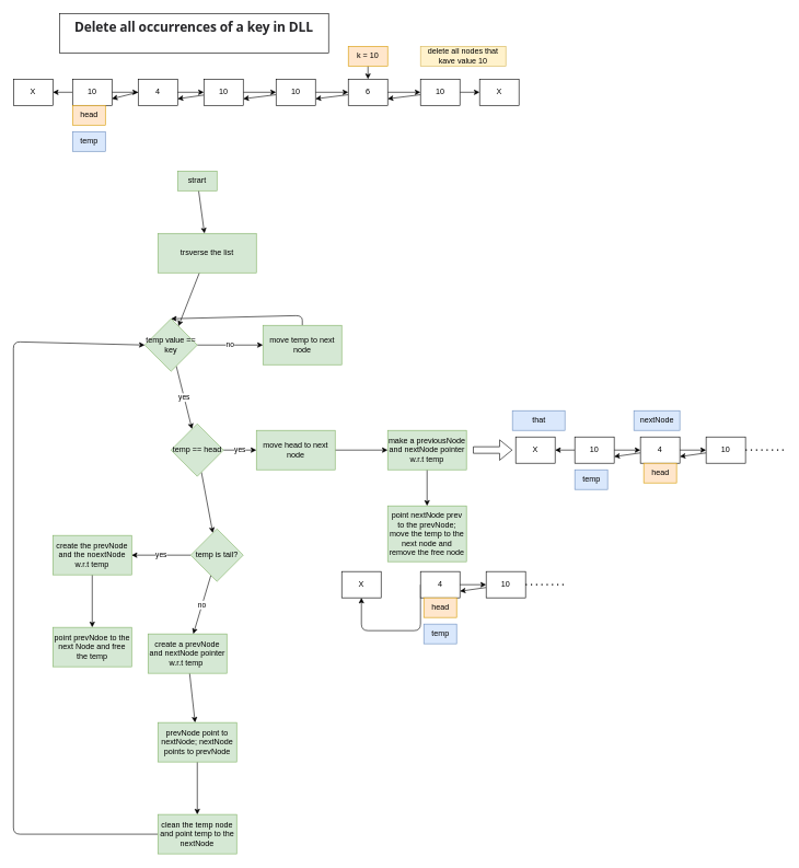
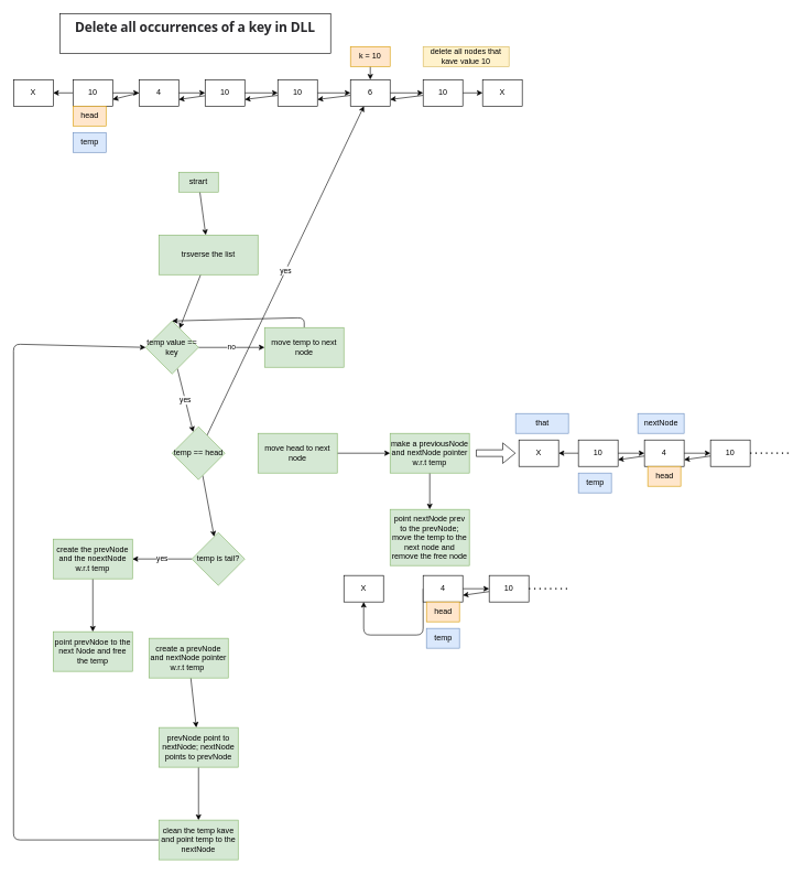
- <mxCell id="66" value="yes" style="edgeStyle=none;html=1;entryX=0;entryY=0.5;entryDx=0;entryDy=0;" edge="1" parent="1" source="68" target="36"><mxGeometry relative="1" as="geometry" /></mxCell>
+ <mxCell id="66" value="yes" style="edgeStyle=none;html=1;" edge="1" parent="1" source="68" target="18"><mxGeometry relative="1" as="geometry" /></mxCell>
- <mxCell id="75" value="no" style="edgeStyle=none;html=1;" edge="1" parent="1" source="77" target="70"><mxGeometry relative="1" as="geometry" /></mxCell>
- <mxCell id="74" value="clean the temp node and point temp to the nextNode" style="whiteSpace=wrap;html=1;fillColor=#d5e8d4;strokeColor=#82b366;gradientColor=none;rounded=0;" vertex="1" parent="1"><mxGeometry x="240" y="1240" width="120" height="60" as="geometry" /></mxCell>
+ <mxCell id="74" value="clean the temp kave and point temp to the nextNode" style="whiteSpace=wrap;html=1;fillColor=#d5e8d4;strokeColor=#82b366;gradientColor=none;rounded=0;" vertex="1" parent="1"><mxGeometry x="240" y="1240" width="120" height="60" as="geometry" /></mxCell>
